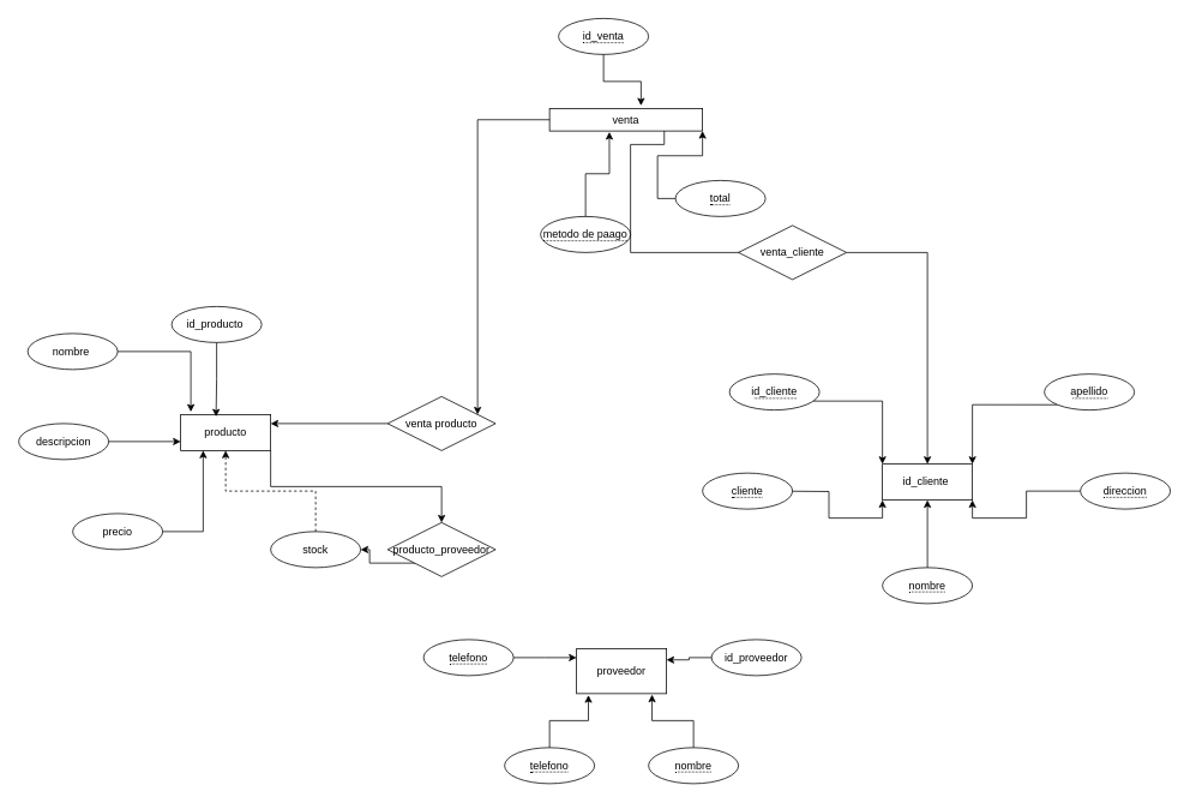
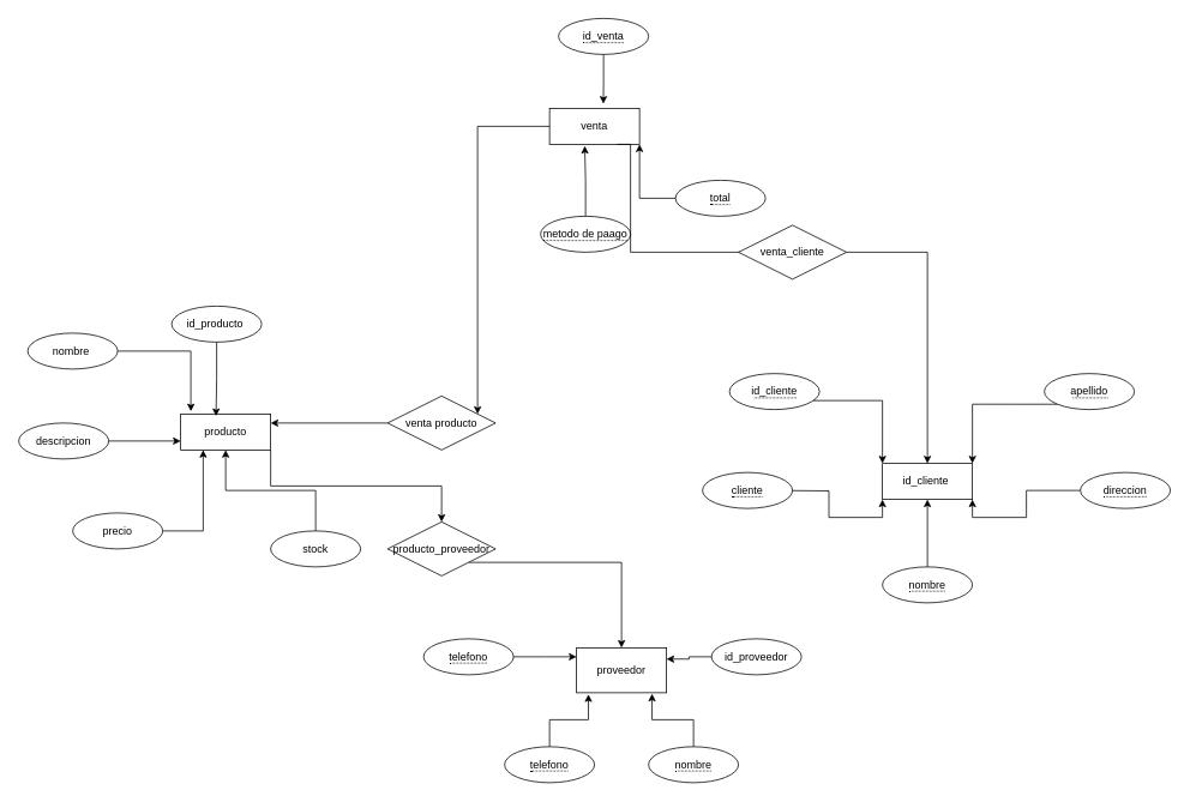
- <mxCell id="6" value="&lt;font style=&quot;vertical-align: inherit;&quot;&gt;&lt;font style=&quot;vertical-align: inherit;&quot;&gt;venta&lt;/font&gt;&lt;/font&gt;" style="whiteSpace=wrap;html=1;align=center;" vertex="1" parent="1"><mxGeometry x="610" y="120" width="170" height="25" as="geometry" /></mxCell>
+ <mxCell id="6" value="&lt;font style=&quot;vertical-align: inherit;&quot;&gt;&lt;font style=&quot;vertical-align: inherit;&quot;&gt;venta&lt;/font&gt;&lt;/font&gt;" style="whiteSpace=wrap;html=1;align=center;" vertex="1" parent="1"><mxGeometry x="610" y="120" width="100" height="40" as="geometry" /></mxCell>
- <mxCell id="9" style="edgeStyle=orthogonalEdgeStyle;rounded=0;orthogonalLoop=1;jettySize=auto;html=1;entryX=0.5;entryY=1;entryDx=0;entryDy=0;dashed=1;" edge="1" parent="1" source="10" target="4"><mxGeometry relative="1" as="geometry" /></mxCell>
+ <mxCell id="9" style="edgeStyle=orthogonalEdgeStyle;rounded=0;orthogonalLoop=1;jettySize=auto;html=1;entryX=0.5;entryY=1;entryDx=0;entryDy=0;" edge="1" parent="1" source="10" target="4"><mxGeometry relative="1" as="geometry" /></mxCell>
- <mxCell id="3" style="edgeStyle=orthogonalEdgeStyle;rounded=0;orthogonalLoop=1;jettySize=auto;html=1;exitX=1;exitY=1;exitDx=0;exitDy=0;" edge="1" parent="1" source="45" target="10"><mxGeometry relative="1" as="geometry" /></mxCell>
+ <mxCell id="3" style="edgeStyle=orthogonalEdgeStyle;rounded=0;orthogonalLoop=1;jettySize=auto;html=1;exitX=1;exitY=1;exitDx=0;exitDy=0;entryX=0.5;entryY=0;entryDx=0;entryDy=0;" edge="1" parent="1" source="45" target="2"><mxGeometry relative="1" as="geometry" /></mxCell>
